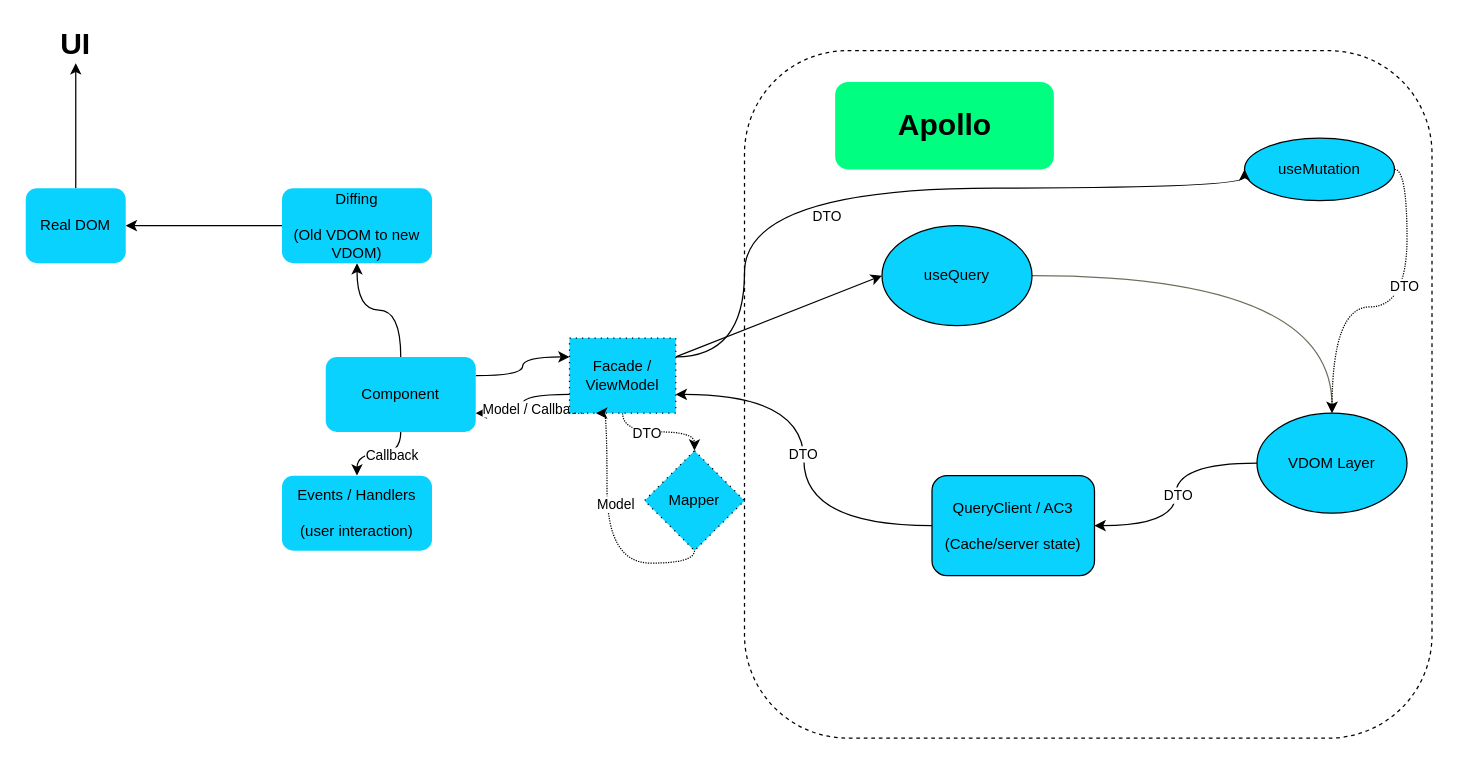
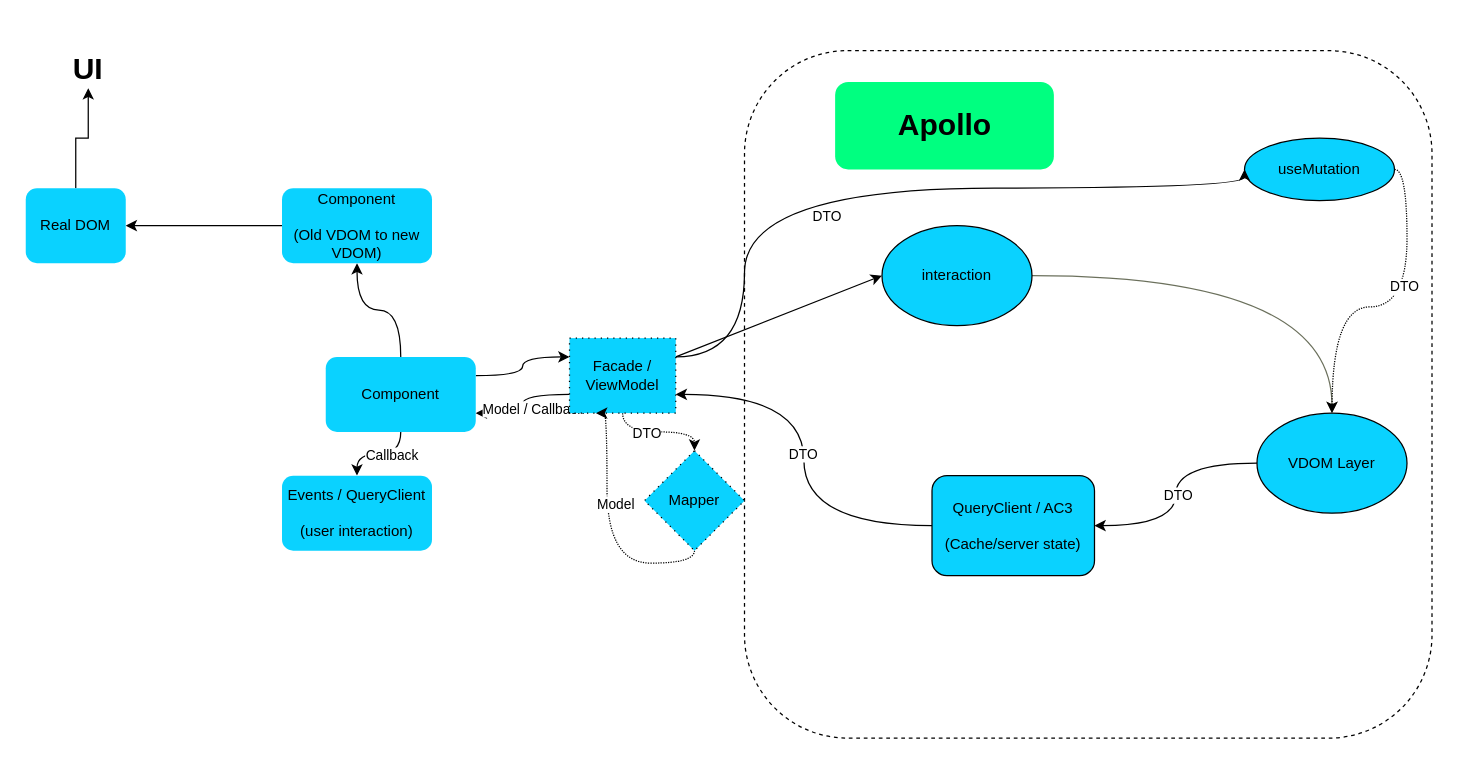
- <mxCell id="6" value="&lt;h1&gt;&lt;b&gt;UI&lt;/b&gt;&lt;/h1&gt;" style="text;html=1;strokeColor=none;fillColor=none;align=center;verticalAlign=middle;whiteSpace=wrap;rounded=0;" parent="1" vertex="1"><mxGeometry x="30" y="20" width="60" height="30" as="geometry" /></mxCell>
+ <mxCell id="6" value="&lt;h1&gt;&lt;b&gt;UI&lt;/b&gt;&lt;/h1&gt;" style="text;html=1;strokeColor=none;fillColor=none;align=center;verticalAlign=middle;whiteSpace=wrap;rounded=0;" parent="1" vertex="1"><mxGeometry x="40" y="40" width="60" height="30" as="geometry" /></mxCell>
- <mxCell id="13" value="&lt;div&gt;Diffing&lt;/div&gt;&lt;div&gt;&lt;br&gt;&lt;/div&gt;&lt;div&gt;(Old VDOM to new VDOM)&lt;br&gt;&lt;/div&gt;" style="rounded=1;whiteSpace=wrap;html=1;strokeWidth=1;fillColor=#0AD2FF;strokeColor=none;" parent="1" vertex="1"><mxGeometry x="225" y="150" width="120" height="60" as="geometry" /></mxCell>
+ <mxCell id="13" value="&lt;div&gt;Component&lt;/div&gt;&lt;div&gt;&lt;br&gt;&lt;/div&gt;&lt;div&gt;(Old VDOM to new VDOM)&lt;br&gt;&lt;/div&gt;" style="rounded=1;whiteSpace=wrap;html=1;strokeWidth=1;fillColor=#0AD2FF;strokeColor=none;" parent="1" vertex="1"><mxGeometry x="225" y="150" width="120" height="60" as="geometry" /></mxCell>
- <mxCell id="15" value="useQuery" style="ellipse;whiteSpace=wrap;html=1;rounded=1;strokeWidth=1;fillColor=#0AD2FF;" parent="1" vertex="1"><mxGeometry x="705" y="180" width="120" height="80" as="geometry" /></mxCell>
+ <mxCell id="15" value="interaction" style="ellipse;whiteSpace=wrap;html=1;rounded=1;strokeWidth=1;fillColor=#0AD2FF;" parent="1" vertex="1"><mxGeometry x="705" y="180" width="120" height="80" as="geometry" /></mxCell>
- <mxCell id="33" value="&lt;div&gt;Events / Handlers&lt;/div&gt;&lt;div&gt;&lt;br&gt;&lt;/div&gt;&lt;div&gt;(user interaction)&lt;br&gt;&lt;/div&gt;" style="rounded=1;whiteSpace=wrap;html=1;strokeWidth=1;fillColor=#0AD2FF;strokeColor=none;" parent="1" vertex="1"><mxGeometry x="225" y="380" width="120" height="60" as="geometry" /></mxCell>
+ <mxCell id="33" value="&lt;div&gt;Events / QueryClient&lt;/div&gt;&lt;div&gt;&lt;br&gt;&lt;/div&gt;&lt;div&gt;(user interaction)&lt;br&gt;&lt;/div&gt;" style="rounded=1;whiteSpace=wrap;html=1;strokeWidth=1;fillColor=#0AD2FF;strokeColor=none;" parent="1" vertex="1"><mxGeometry x="225" y="380" width="120" height="60" as="geometry" /></mxCell>
